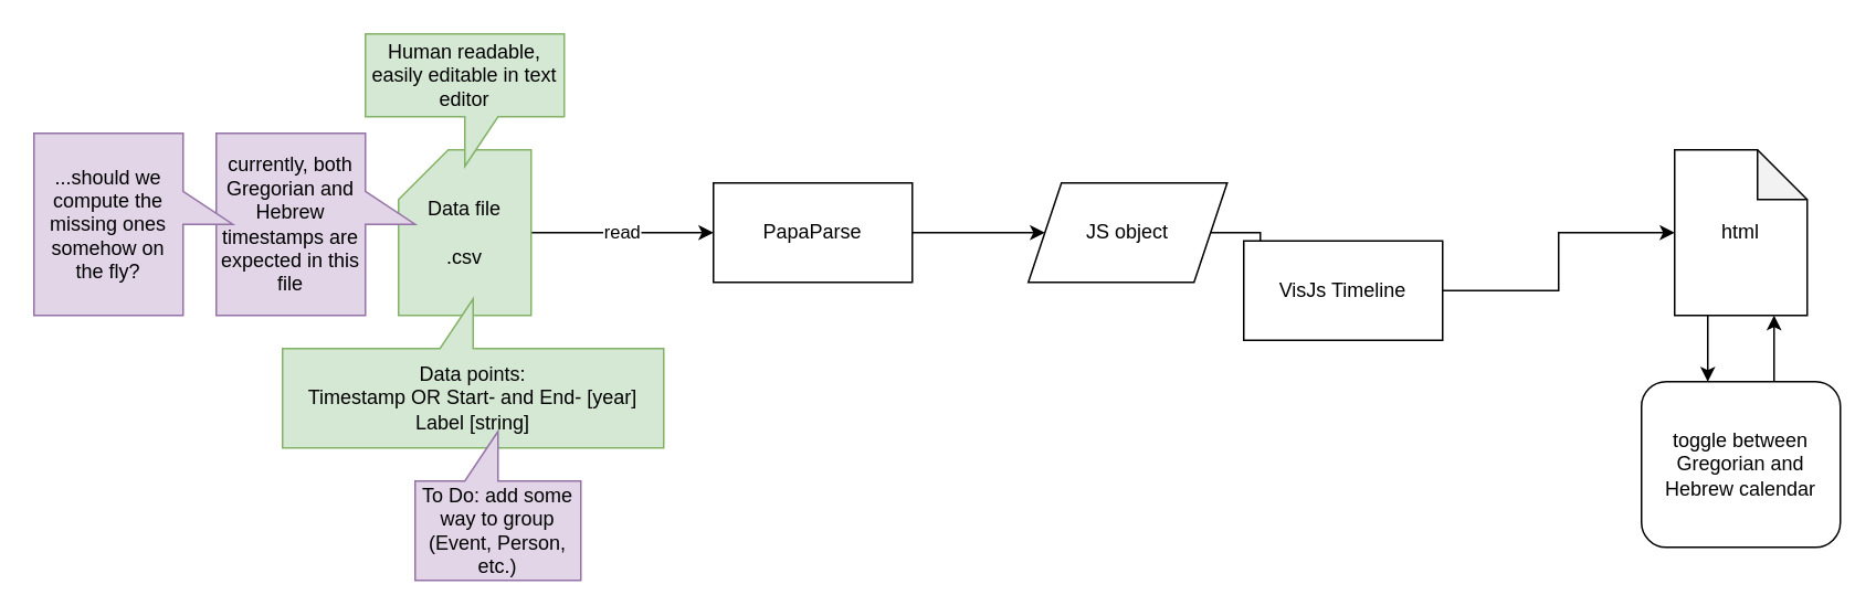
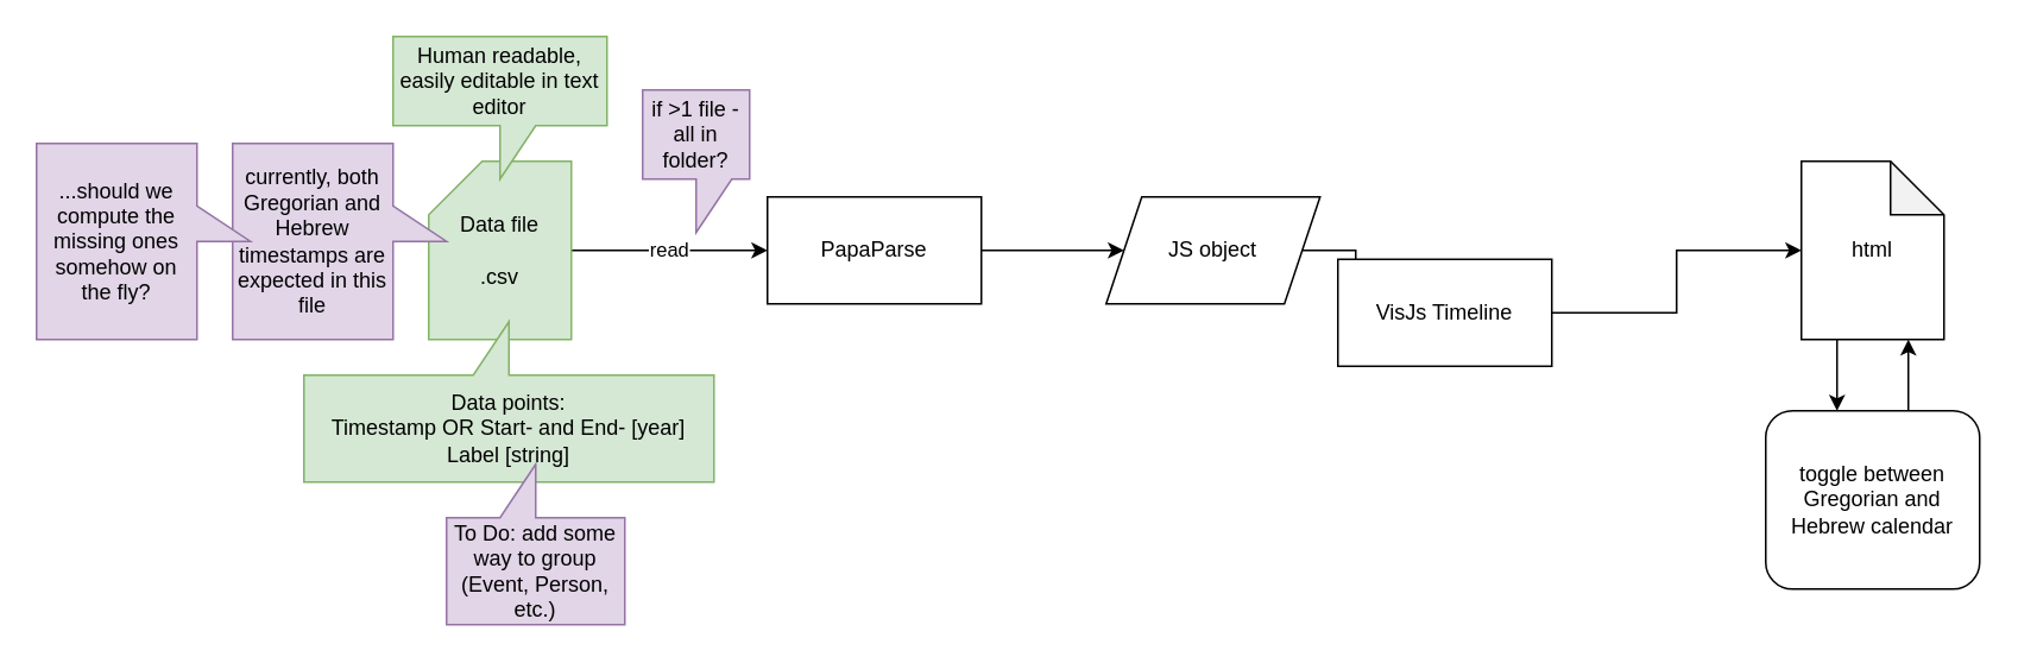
+ <mxCell id="8" value="if &amp;gt;1 file - all in folder?" style="shape=callout;whiteSpace=wrap;html=1;perimeter=calloutPerimeter;fillColor=#e1d5e7;strokeColor=#9673a6;" vertex="1" parent="1"><mxGeometry x="360" y="50" width="60" height="80" as="geometry" /></mxCell>
